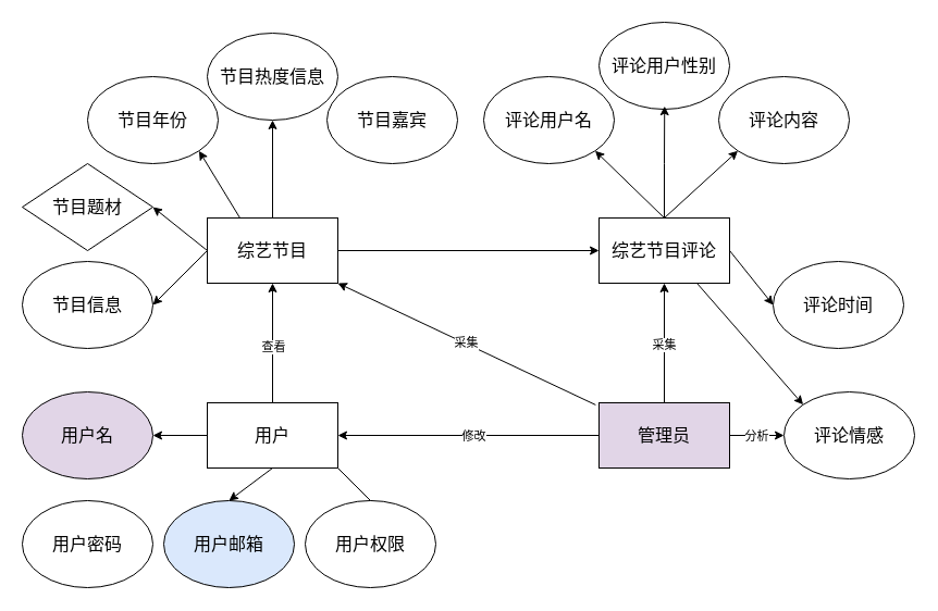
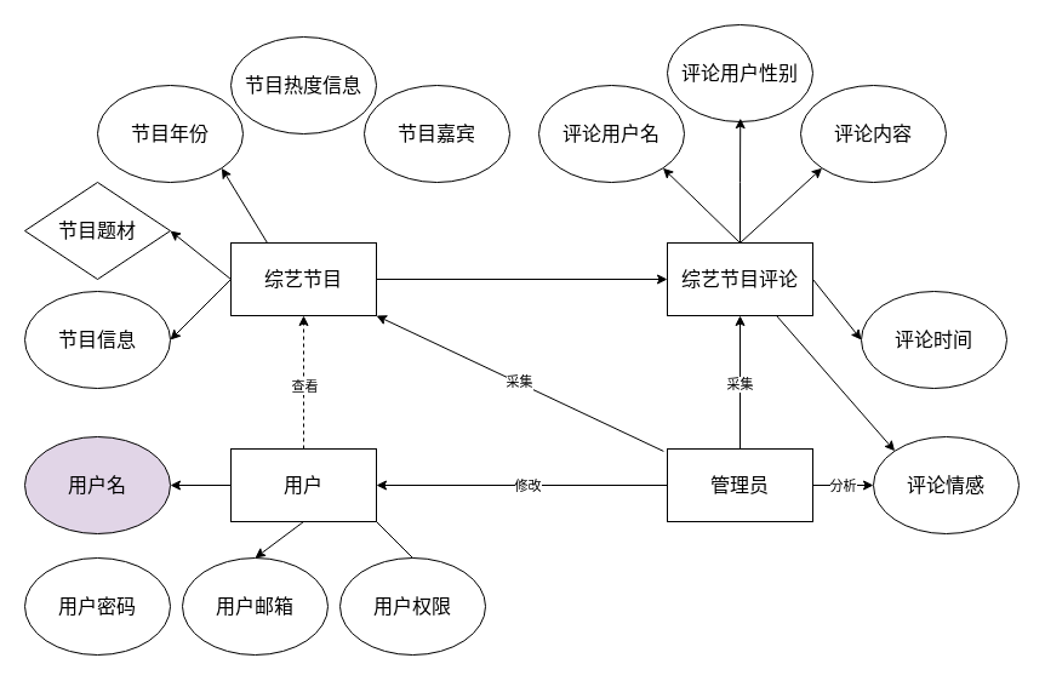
- <mxCell id="28" value="" style="endArrow=classic;html=1;rounded=0;exitX=0.5;exitY=0;exitDx=0;exitDy=0;entryX=0.5;entryY=1;entryDx=0;entryDy=0;" edge="1" parent="1" source="3" target="15"><mxGeometry width="50" height="50" relative="1" as="geometry"><mxPoint x="240" y="190" as="sourcePoint" /><mxPoint x="290" y="140" as="targetPoint" /></mxGeometry></mxCell>
- <mxCell id="24" value="" style="endArrow=classic;html=1;rounded=0;exitX=0.5;exitY=0;exitDx=0;exitDy=0;entryX=0.5;entryY=1;entryDx=0;entryDy=0;" edge="1" parent="1" source="13" target="3"><mxGeometry width="50" height="50" relative="1" as="geometry"><mxPoint x="230" y="390" as="sourcePoint" /><mxPoint x="280" y="340" as="targetPoint" /></mxGeometry></mxCell>
+ <mxCell id="24" value="" style="endArrow=classic;html=1;rounded=0;exitX=0.5;exitY=0;exitDx=0;exitDy=0;entryX=0.5;entryY=1;entryDx=0;entryDy=0;dashed=1;" edge="1" parent="1" source="13" target="3"><mxGeometry width="50" height="50" relative="1" as="geometry"><mxPoint x="230" y="390" as="sourcePoint" /><mxPoint x="280" y="340" as="targetPoint" /></mxGeometry></mxCell>
- <mxCell id="10" value="&lt;font face=&quot;宋体&quot;&gt;&lt;font style=&quot;font-size: 16px;&quot;&gt;管理员&lt;/font&gt;&lt;br&gt;&lt;/font&gt;" style="rounded=0;whiteSpace=wrap;html=1;fillColor=#e1d5e7;" parent="1" vertex="1"><mxGeometry x="550" y="370" width="120" height="60" as="geometry" /></mxCell>
+ <mxCell id="10" value="&lt;font face=&quot;宋体&quot;&gt;&lt;font style=&quot;font-size: 16px;&quot;&gt;管理员&lt;/font&gt;&lt;br&gt;&lt;/font&gt;" style="rounded=0;whiteSpace=wrap;html=1;" parent="1" vertex="1"><mxGeometry x="550" y="370" width="120" height="60" as="geometry" /></mxCell>
- <mxCell id="19" value="&lt;font face=&quot;宋体&quot;&gt;&lt;font style=&quot;font-size: 16px;&quot;&gt;用户邮箱&lt;/font&gt;&lt;br&gt;&lt;/font&gt;" style="ellipse;whiteSpace=wrap;html=1;fillColor=#dae8fc;" parent="1" vertex="1"><mxGeometry x="150" y="460" width="120" height="80" as="geometry" /></mxCell>
+ <mxCell id="19" value="&lt;font face=&quot;宋体&quot;&gt;&lt;font style=&quot;font-size: 16px;&quot;&gt;用户邮箱&lt;/font&gt;&lt;br&gt;&lt;/font&gt;" style="ellipse;whiteSpace=wrap;html=1;" parent="1" vertex="1"><mxGeometry x="150" y="460" width="120" height="80" as="geometry" /></mxCell>
